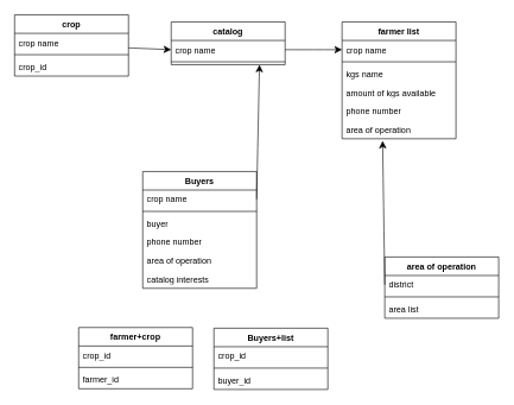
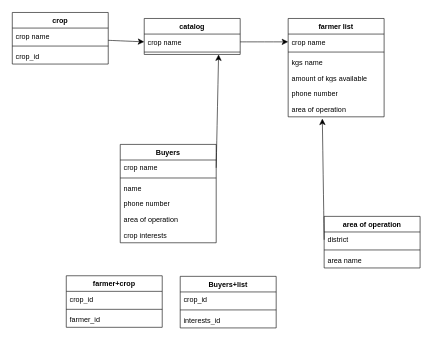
- <mxCell id="21" value="buyer" style="text;strokeColor=none;fillColor=none;align=left;verticalAlign=top;spacingLeft=4;spacingRight=4;overflow=hidden;rotatable=0;points=[[0,0.5],[1,0.5]];portConstraint=eastwest;whiteSpace=wrap;html=1;" parent="18" vertex="1"><mxGeometry y="60" width="160" height="26" as="geometry" /></mxCell>
+ <mxCell id="21" value="name" style="text;strokeColor=none;fillColor=none;align=left;verticalAlign=top;spacingLeft=4;spacingRight=4;overflow=hidden;rotatable=0;points=[[0,0.5],[1,0.5]];portConstraint=eastwest;whiteSpace=wrap;html=1;" parent="18" vertex="1"><mxGeometry y="60" width="160" height="26" as="geometry" /></mxCell>
- <mxCell id="24" value="catalog interests" style="text;strokeColor=none;fillColor=none;align=left;verticalAlign=top;spacingLeft=4;spacingRight=4;overflow=hidden;rotatable=0;points=[[0,0.5],[1,0.5]];portConstraint=eastwest;whiteSpace=wrap;html=1;" parent="18" vertex="1"><mxGeometry y="138" width="160" height="26" as="geometry" /></mxCell>
+ <mxCell id="24" value="crop interests" style="text;strokeColor=none;fillColor=none;align=left;verticalAlign=top;spacingLeft=4;spacingRight=4;overflow=hidden;rotatable=0;points=[[0,0.5],[1,0.5]];portConstraint=eastwest;whiteSpace=wrap;html=1;" parent="18" vertex="1"><mxGeometry y="138" width="160" height="26" as="geometry" /></mxCell>
- <mxCell id="16" value="area list" style="text;strokeColor=none;fillColor=none;align=left;verticalAlign=top;spacingLeft=4;spacingRight=4;overflow=hidden;rotatable=0;points=[[0,0.5],[1,0.5]];portConstraint=eastwest;whiteSpace=wrap;html=1;" parent="13" vertex="1"><mxGeometry y="60" width="160" height="26" as="geometry" /></mxCell>
+ <mxCell id="16" value="area name" style="text;strokeColor=none;fillColor=none;align=left;verticalAlign=top;spacingLeft=4;spacingRight=4;overflow=hidden;rotatable=0;points=[[0,0.5],[1,0.5]];portConstraint=eastwest;whiteSpace=wrap;html=1;" parent="13" vertex="1"><mxGeometry y="60" width="160" height="26" as="geometry" /></mxCell>
- <mxCell id="34" value="buyer_id" style="text;strokeColor=none;fillColor=none;align=left;verticalAlign=top;spacingLeft=4;spacingRight=4;overflow=hidden;rotatable=0;points=[[0,0.5],[1,0.5]];portConstraint=eastwest;whiteSpace=wrap;html=1;" vertex="1" parent="31"><mxGeometry y="60" width="160" height="26" as="geometry" /></mxCell>
+ <mxCell id="34" value="interests_id" style="text;strokeColor=none;fillColor=none;align=left;verticalAlign=top;spacingLeft=4;spacingRight=4;overflow=hidden;rotatable=0;points=[[0,0.5],[1,0.5]];portConstraint=eastwest;whiteSpace=wrap;html=1;" vertex="1" parent="31"><mxGeometry y="60" width="160" height="26" as="geometry" /></mxCell>
